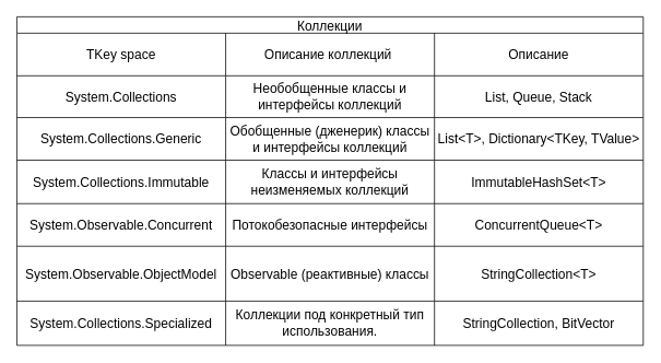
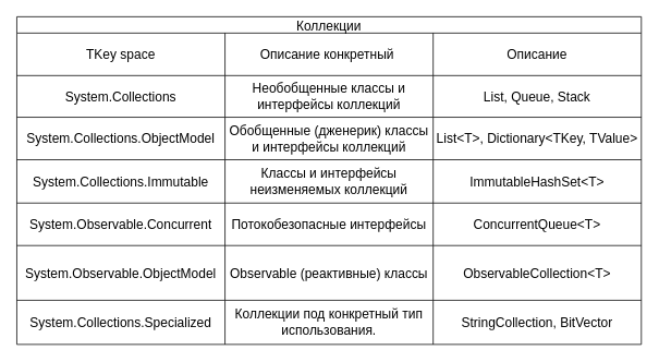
- <mxCell id="5" value="Описание коллекций&amp;nbsp;" style="shape=partialRectangle;html=1;whiteSpace=wrap;connectable=0;strokeColor=inherit;overflow=hidden;fillColor=none;top=0;left=0;bottom=0;right=0;pointerEvents=1;fontSize=16;" parent="3" vertex="1"><mxGeometry x="255" width="255" height="52" as="geometry"><mxRectangle width="255" height="52" as="alternateBounds" /></mxGeometry></mxCell>
+ <mxCell id="5" value="Описание конкретный&amp;nbsp;" style="shape=partialRectangle;html=1;whiteSpace=wrap;connectable=0;strokeColor=inherit;overflow=hidden;fillColor=none;top=0;left=0;bottom=0;right=0;pointerEvents=1;fontSize=16;" parent="3" vertex="1"><mxGeometry x="255" width="255" height="52" as="geometry"><mxRectangle width="255" height="52" as="alternateBounds" /></mxGeometry></mxCell>
- <mxCell id="12" value="System.Collections.Generic" style="shape=partialRectangle;html=1;whiteSpace=wrap;connectable=0;strokeColor=inherit;overflow=hidden;fillColor=none;top=0;left=0;bottom=0;right=0;pointerEvents=1;fontSize=16;" parent="11" vertex="1"><mxGeometry width="255" height="52" as="geometry"><mxRectangle width="255" height="52" as="alternateBounds" /></mxGeometry></mxCell>
+ <mxCell id="12" value="System.Collections.ObjectModel" style="shape=partialRectangle;html=1;whiteSpace=wrap;connectable=0;strokeColor=inherit;overflow=hidden;fillColor=none;top=0;left=0;bottom=0;right=0;pointerEvents=1;fontSize=16;" parent="11" vertex="1"><mxGeometry width="255" height="52" as="geometry"><mxRectangle width="255" height="52" as="alternateBounds" /></mxGeometry></mxCell>
- <mxCell id="26" value="StringCollection&amp;lt;T&amp;gt;" style="shape=partialRectangle;html=1;whiteSpace=wrap;connectable=0;strokeColor=inherit;overflow=hidden;fillColor=none;top=0;left=0;bottom=0;right=0;pointerEvents=1;fontSize=16;" parent="23" vertex="1"><mxGeometry x="510" width="255" height="67" as="geometry"><mxRectangle width="255" height="67" as="alternateBounds" /></mxGeometry></mxCell>
+ <mxCell id="26" value="ObservableCollection&amp;lt;T&amp;gt;" style="shape=partialRectangle;html=1;whiteSpace=wrap;connectable=0;strokeColor=inherit;overflow=hidden;fillColor=none;top=0;left=0;bottom=0;right=0;pointerEvents=1;fontSize=16;" parent="23" vertex="1"><mxGeometry x="510" width="255" height="67" as="geometry"><mxRectangle width="255" height="67" as="alternateBounds" /></mxGeometry></mxCell>
